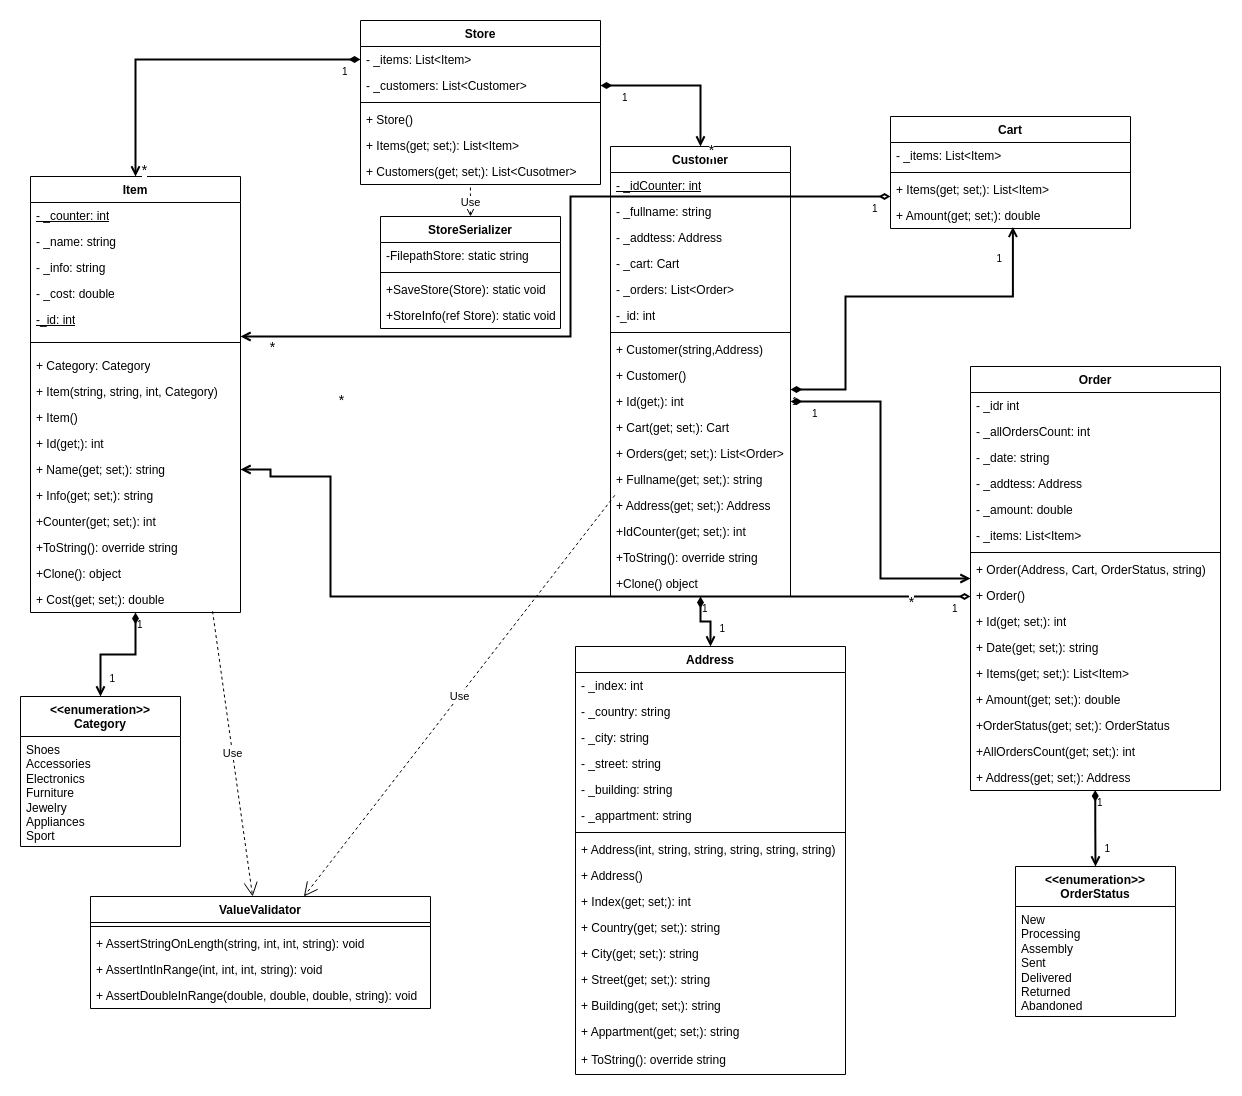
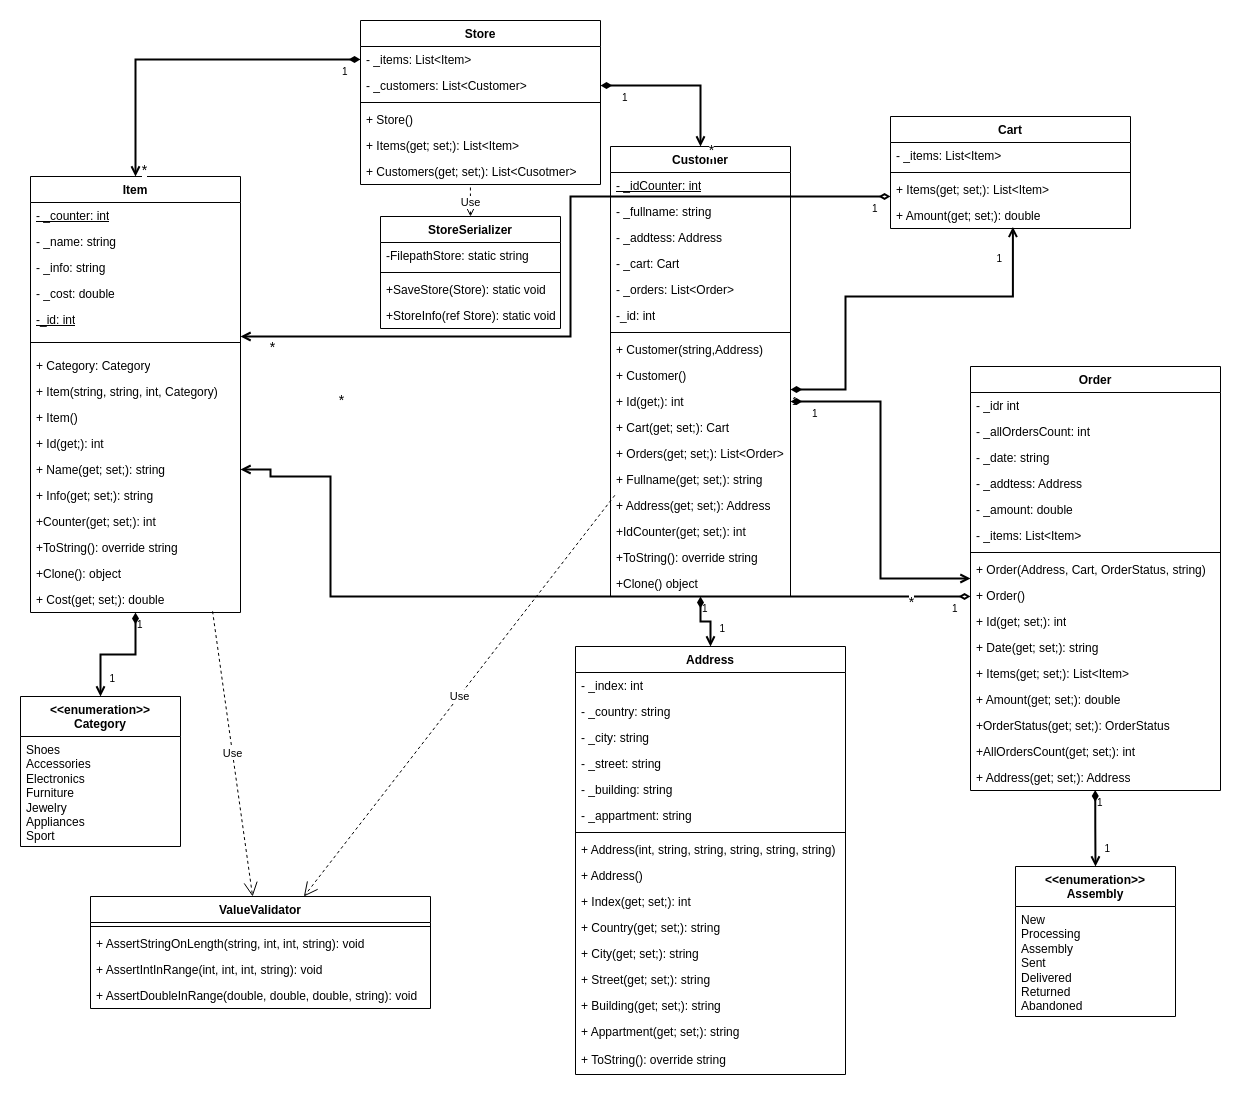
- <mxCell id="87" value="&amp;lt;&amp;lt;enumeration&amp;gt;&amp;gt; &lt;br&gt;OrderStatus" style="swimlane;fontStyle=1;align=center;verticalAlign=top;childLayout=stackLayout;horizontal=1;startSize=40;horizontalStack=0;resizeParent=1;resizeParentMax=0;resizeLast=0;collapsible=1;marginBottom=0;whiteSpace=wrap;html=1;" parent="1" vertex="1"><mxGeometry x="1015" y="866" width="160" height="150" as="geometry" /></mxCell>
+ <mxCell id="87" value="&amp;lt;&amp;lt;enumeration&amp;gt;&amp;gt; &lt;br&gt;Assembly" style="swimlane;fontStyle=1;align=center;verticalAlign=top;childLayout=stackLayout;horizontal=1;startSize=40;horizontalStack=0;resizeParent=1;resizeParentMax=0;resizeLast=0;collapsible=1;marginBottom=0;whiteSpace=wrap;html=1;" parent="1" vertex="1"><mxGeometry x="1015" y="866" width="160" height="150" as="geometry" /></mxCell>
